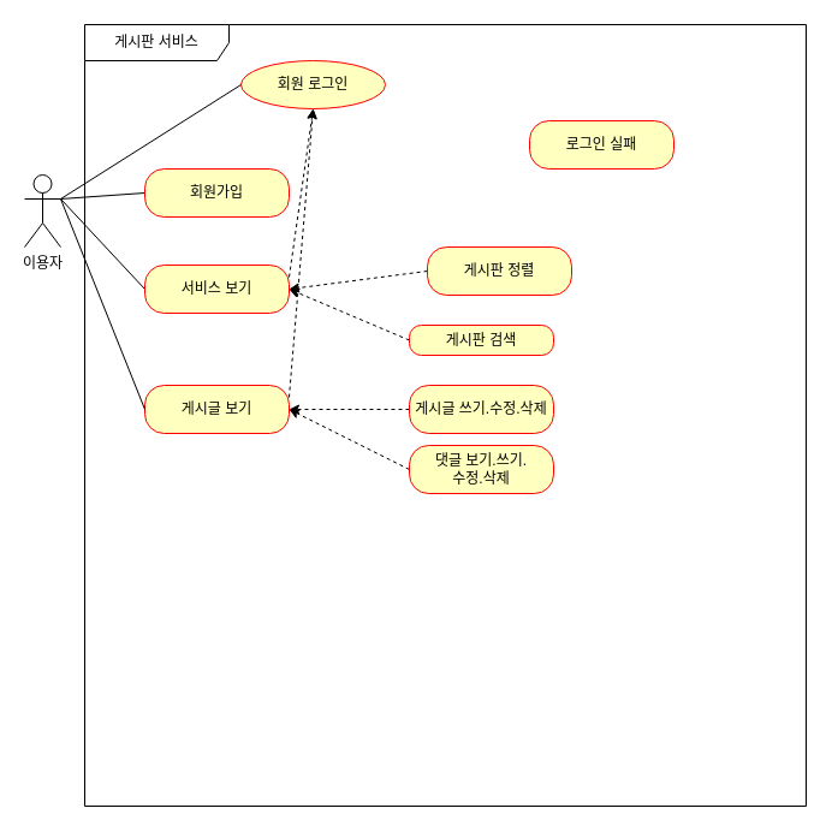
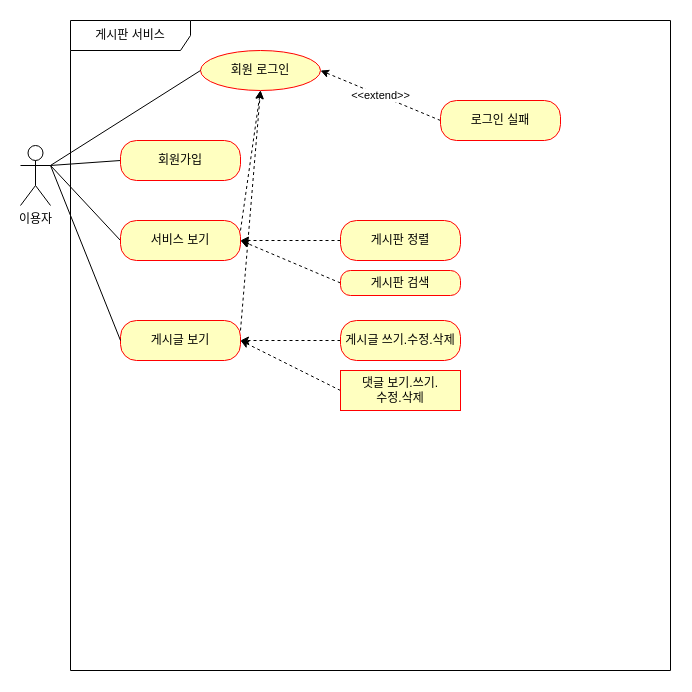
+ <mxCell id="12" value="&amp;lt;&amp;lt;extend&amp;gt;&amp;gt;" style="rounded=0;orthogonalLoop=1;jettySize=auto;html=1;exitX=0;exitY=0.5;exitDx=0;exitDy=0;entryX=1;entryY=0.5;entryDx=0;entryDy=0;dashed=1;startArrow=none;startFill=0;endArrow=classic;endFill=1;" edge="1" parent="1" source="13" target="11"><mxGeometry relative="1" as="geometry" /></mxCell>
- <mxCell id="15" value="게시판 정렬" style="rounded=1;whiteSpace=wrap;html=1;arcSize=40;fontColor=#000000;fillColor=#ffffc0;strokeColor=#ff0000;" vertex="1" parent="1"><mxGeometry x="355" y="205" width="120" height="40" as="geometry" /></mxCell>
+ <mxCell id="15" value="게시판 정렬" style="rounded=1;whiteSpace=wrap;html=1;arcSize=40;fontColor=#000000;fillColor=#ffffc0;strokeColor=#ff0000;" vertex="1" parent="1"><mxGeometry x="340" y="220" width="120" height="40" as="geometry" /></mxCell>
- <mxCell id="21" value="댓글 보기.쓰기.&lt;br&gt;수정.삭제" style="rounded=1;whiteSpace=wrap;html=1;arcSize=40;fontColor=#000000;fillColor=#ffffc0;strokeColor=#ff0000;" vertex="1" parent="1"><mxGeometry x="340" y="370" width="120" height="40" as="geometry" /></mxCell>
+ <mxCell id="21" value="댓글 보기.쓰기.&lt;br&gt;수정.삭제" style="whiteSpace=wrap;html=1;arcSize=40;fontColor=#000000;fillColor=#ffffc0;strokeColor=#ff0000;rounded=0;" vertex="1" parent="1"><mxGeometry x="340" y="370" width="120" height="40" as="geometry" /></mxCell>
